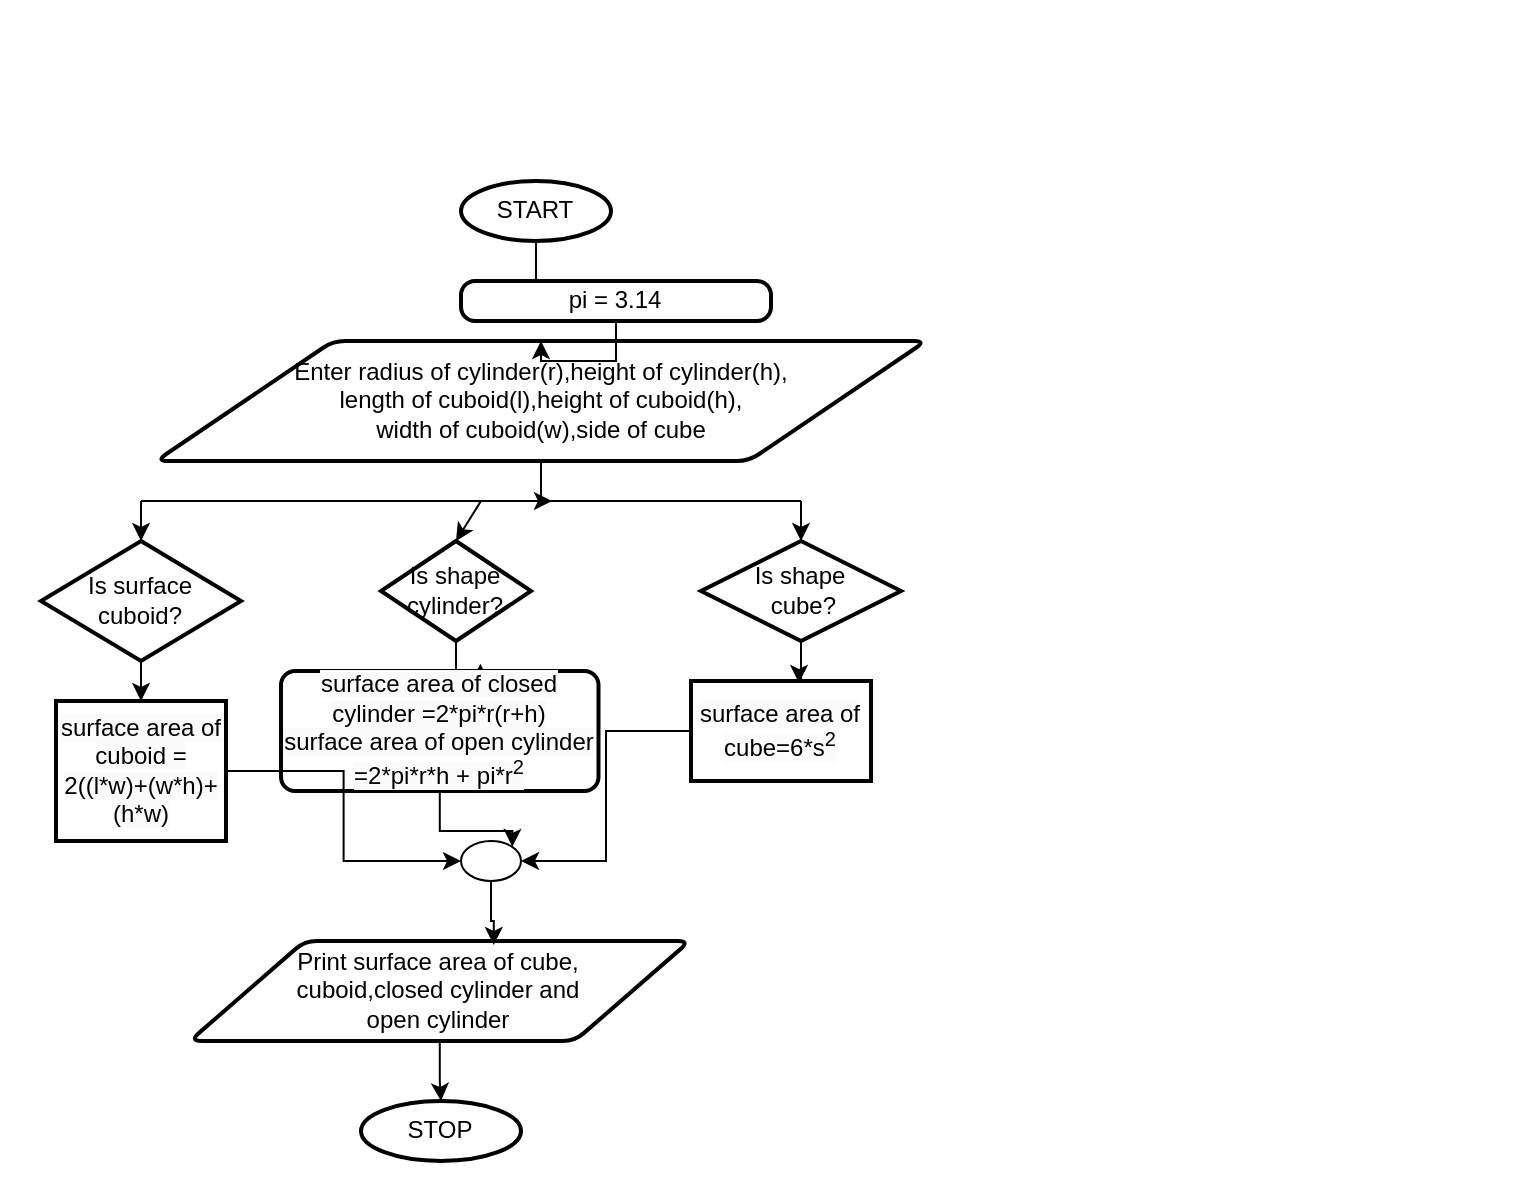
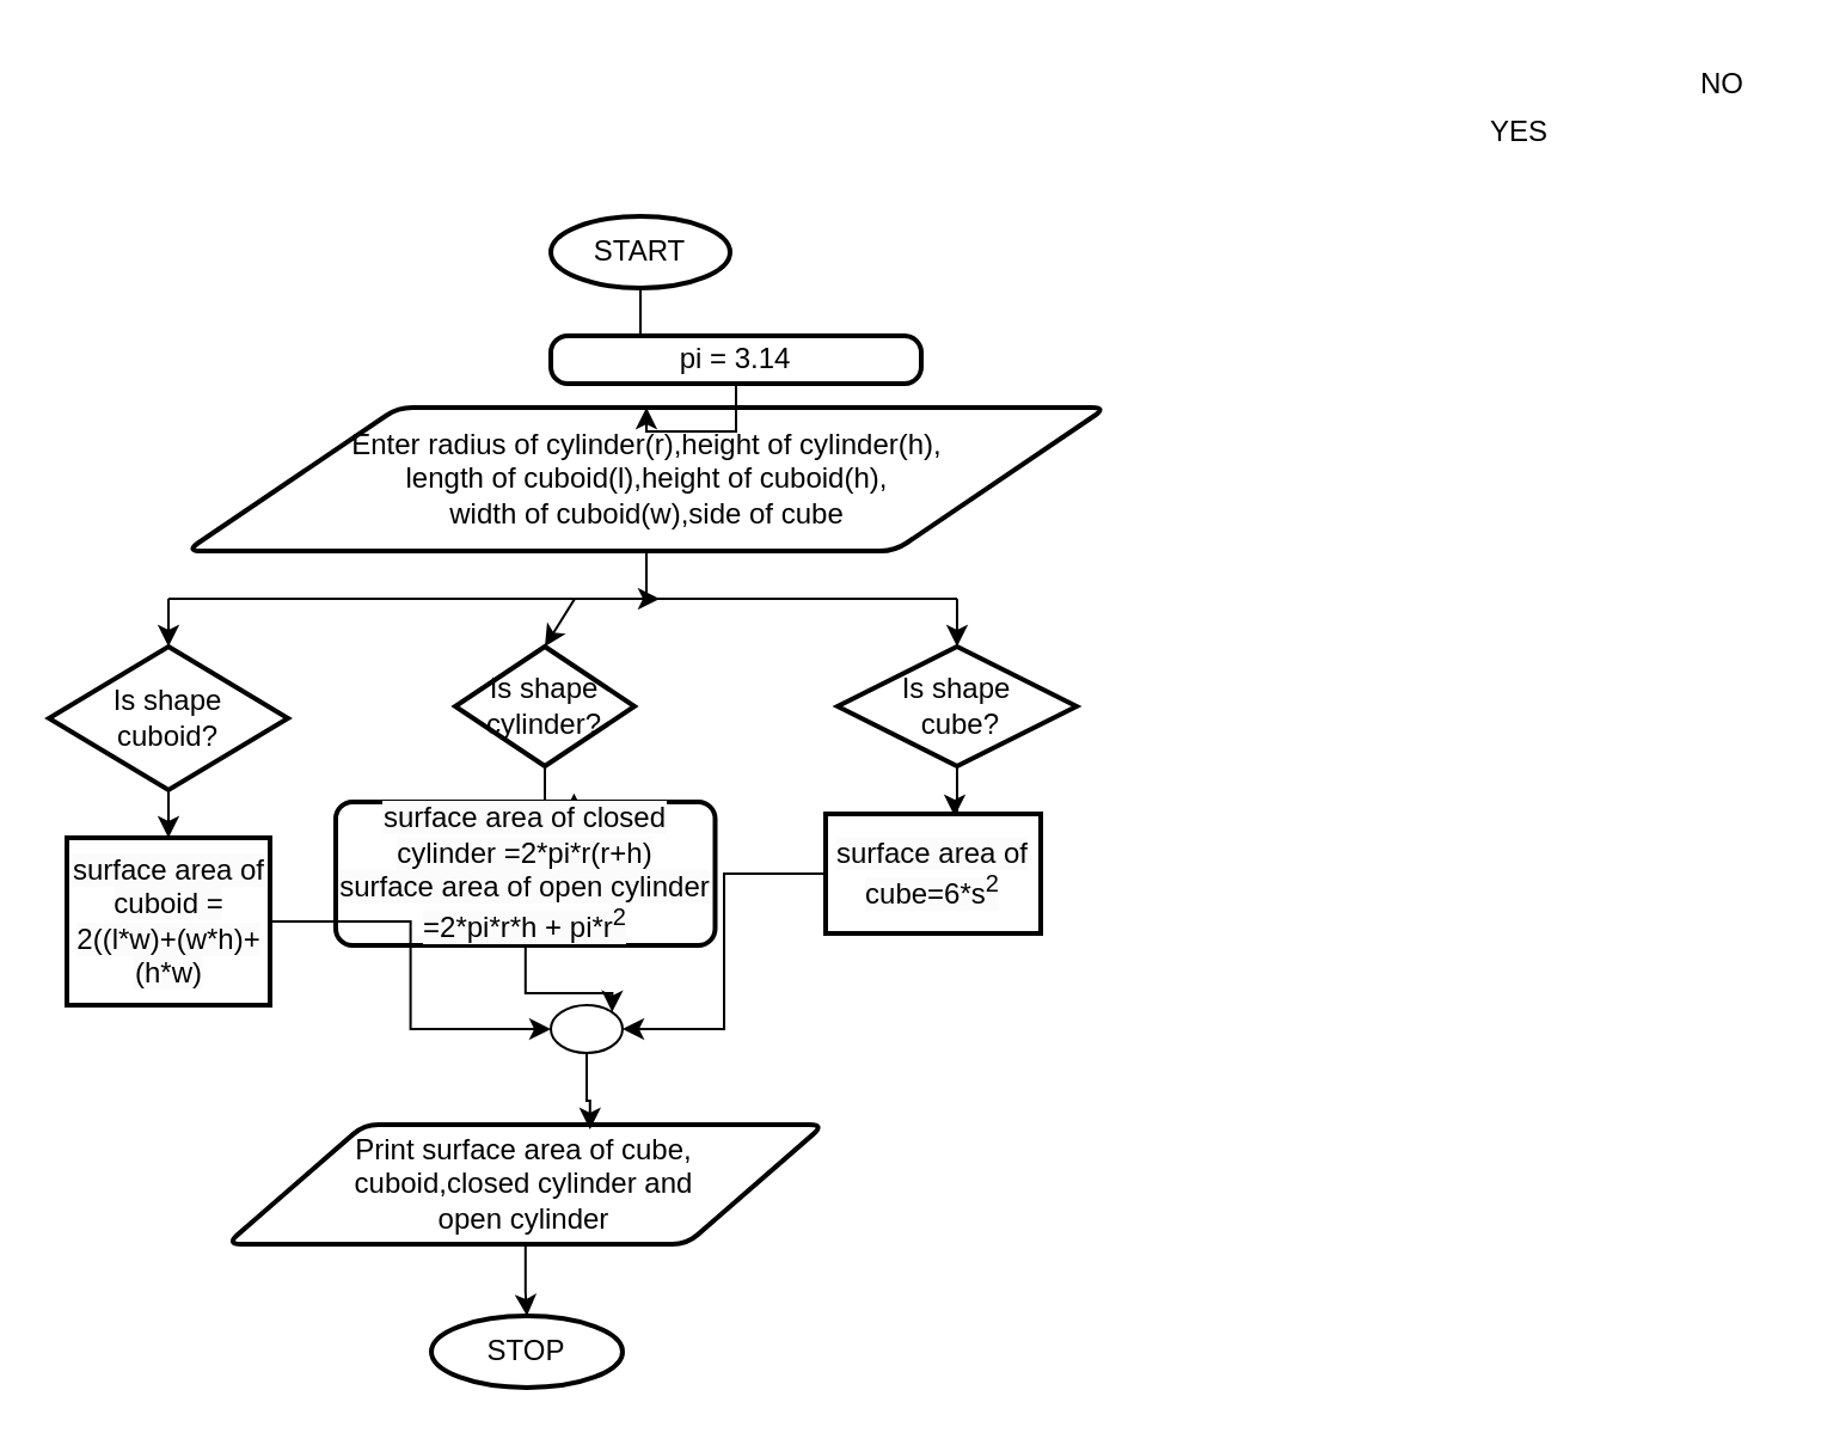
+ <mxCell id="18" value="NO" style="text;html=1;align=center;verticalAlign=middle;resizable=0;points=[];autosize=1;strokeColor=none;fillColor=none;" parent="1" vertex="1"><mxGeometry x="700" y="20" width="40" height="30" as="geometry" /></mxCell>
+ <mxCell id="19" value="YES" style="text;html=1;align=center;verticalAlign=middle;resizable=0;points=[];autosize=1;strokeColor=none;fillColor=none;" parent="1" vertex="1"><mxGeometry x="610" y="40" width="50" height="30" as="geometry" /></mxCell>
- <mxCell id="23" value="Is surface &lt;br&gt;cuboid?" style="strokeWidth=2;html=1;shape=mxgraph.flowchart.decision;whiteSpace=wrap;" vertex="1" parent="1"><mxGeometry x="20" y="270" width="100" height="60" as="geometry" /></mxCell>
+ <mxCell id="23" value="Is shape &lt;br&gt;cuboid?" style="strokeWidth=2;html=1;shape=mxgraph.flowchart.decision;whiteSpace=wrap;" vertex="1" parent="1"><mxGeometry x="20" y="270" width="100" height="60" as="geometry" /></mxCell>
